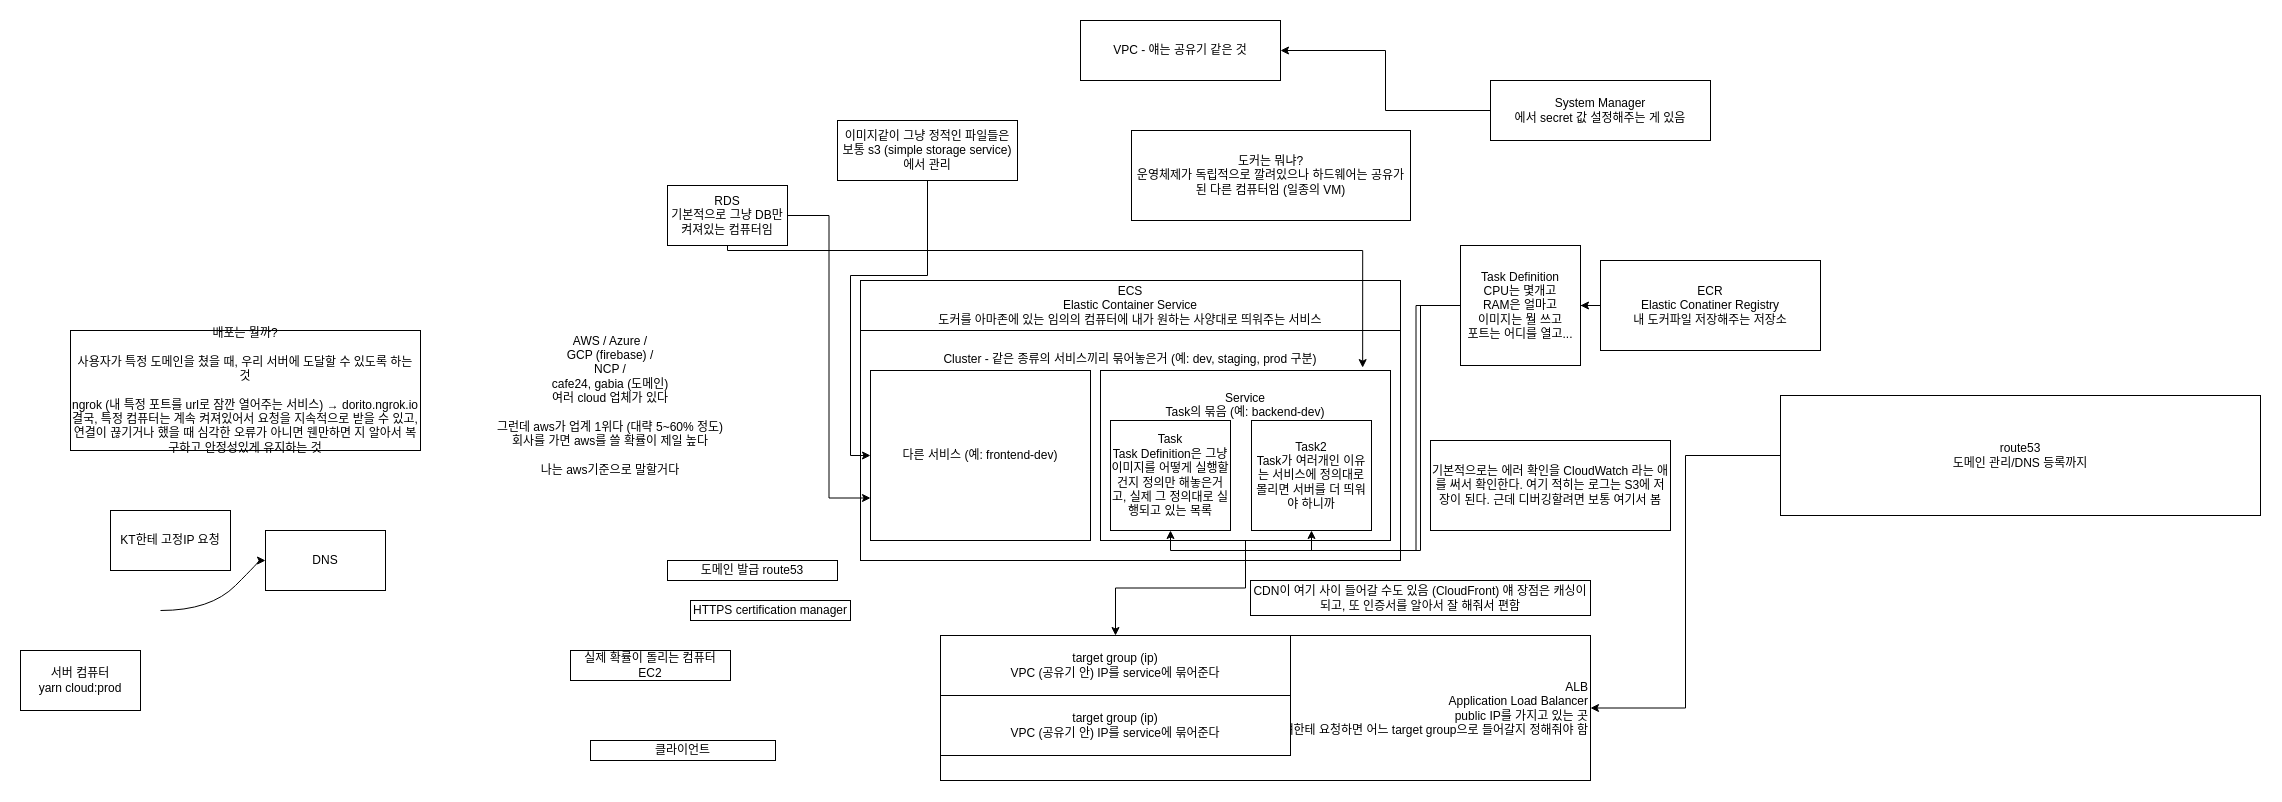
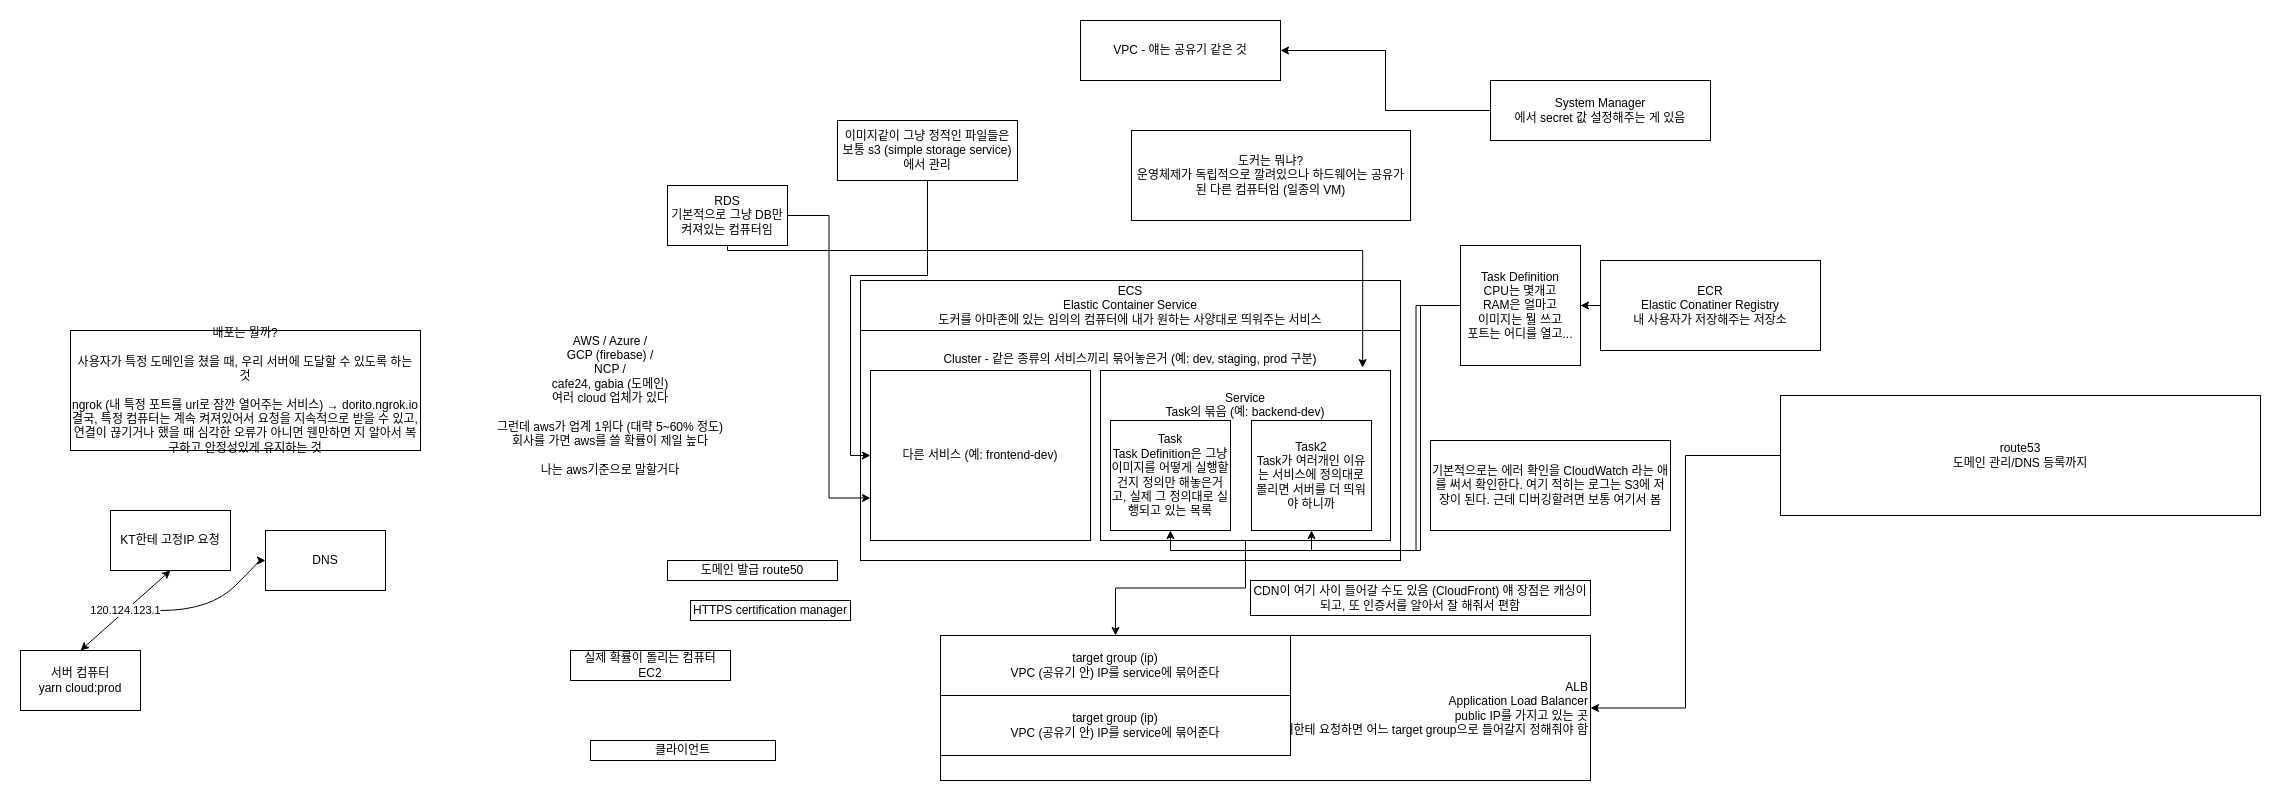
- <mxCell id="18" value="ECR&lt;br&gt;Elastic Conatiner Registry&lt;br&gt;내 도커파일 저장해주는 저장소" style="rounded=0;whiteSpace=wrap;html=1;" vertex="1" parent="1"><mxGeometry x="1600" y="260" width="220" height="90" as="geometry" /></mxCell>
+ <mxCell id="18" value="ECR&lt;br&gt;Elastic Conatiner Registry&lt;br&gt;내 사용자가 저장해주는 저장소" style="rounded=0;whiteSpace=wrap;html=1;" vertex="1" parent="1"><mxGeometry x="1600" y="260" width="220" height="90" as="geometry" /></mxCell>
- <mxCell id="12" value="도메인 발급 route53" style="rounded=0;whiteSpace=wrap;html=1;" vertex="1" parent="1"><mxGeometry x="667" y="560" width="170" height="20" as="geometry" /></mxCell>
+ <mxCell id="12" value="도메인 발급 route50" style="rounded=0;whiteSpace=wrap;html=1;" vertex="1" parent="1"><mxGeometry x="667" y="560" width="170" height="20" as="geometry" /></mxCell>
+ <mxCell id="7" value="120.124.123.1" style="endArrow=classic;startArrow=classic;html=1;rounded=0;entryX=0.5;entryY=1;entryDx=0;entryDy=0;exitX=0.5;exitY=0;exitDx=0;exitDy=0;" edge="1" parent="1" source="5" target="6"><mxGeometry width="50" height="50" relative="1" as="geometry"><mxPoint x="100" y="630" as="sourcePoint" /><mxPoint x="150" y="580" as="targetPoint" /></mxGeometry></mxCell>
